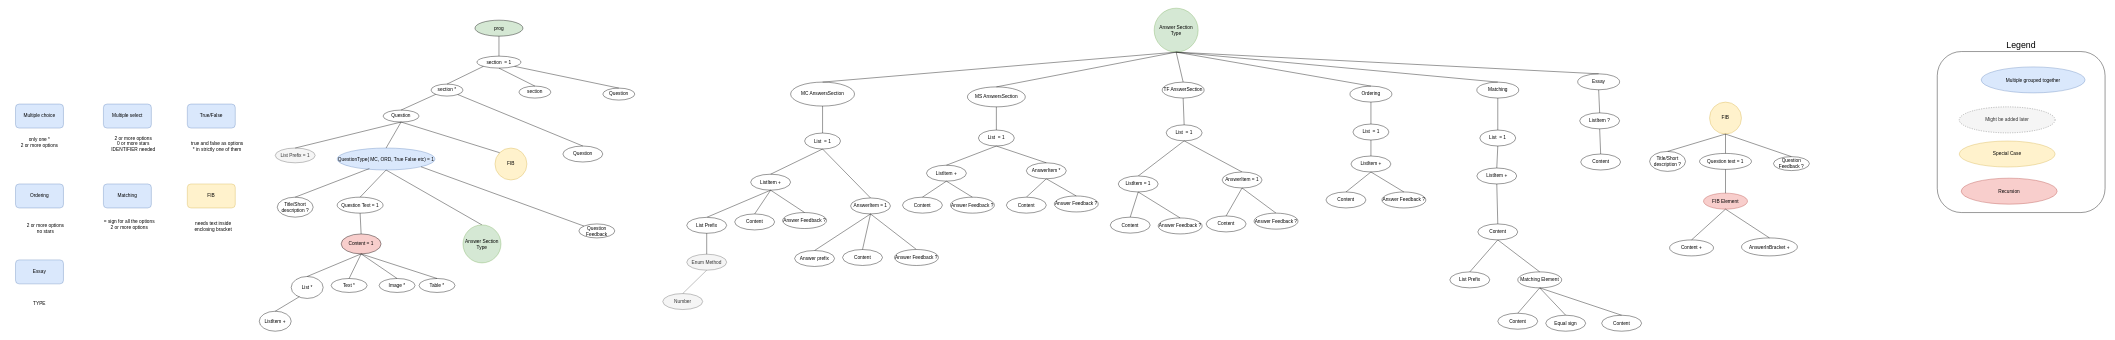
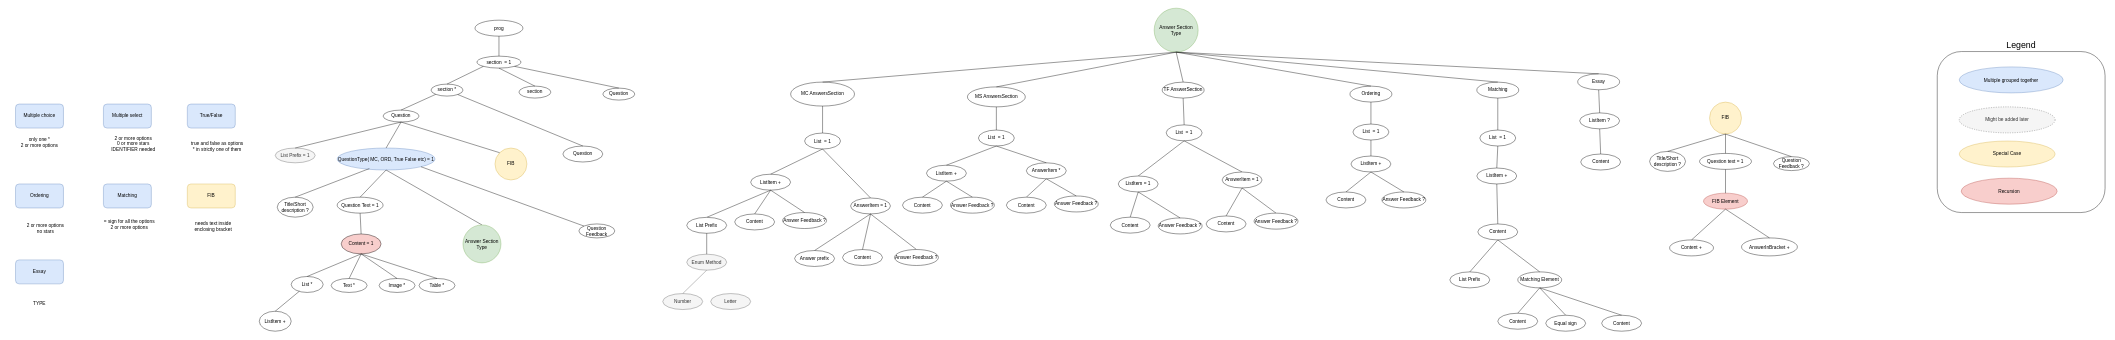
- <mxCell id="26" value="prog" style="ellipse;whiteSpace=wrap;html=1;fillColor=#d5e8d4;" parent="1" vertex="1"><mxGeometry x="1185" y="50" width="120" height="40" as="geometry" /></mxCell>
+ <mxCell id="26" value="prog" style="ellipse;whiteSpace=wrap;html=1;" parent="1" vertex="1"><mxGeometry x="1185" y="50" width="120" height="40" as="geometry" /></mxCell>
- <mxCell id="140" value="Multiple grouped together" style="ellipse;whiteSpace=wrap;html=1;fillColor=#dae8fc;strokeColor=#6c8ebf;" parent="1" vertex="1"><mxGeometry x="4955" y="167" width="260" height="65" as="geometry" /></mxCell>
+ <mxCell id="140" value="Multiple grouped together" style="ellipse;whiteSpace=wrap;html=1;fillColor=#dae8fc;strokeColor=#6c8ebf;" parent="1" vertex="1"><mxGeometry x="4900" y="167" width="260" height="65" as="geometry" /></mxCell>
- <mxCell id="32" value="List *" style="ellipse;whiteSpace=wrap;html=1;" parent="1" vertex="1"><mxGeometry x="725" y="691.5" width="80" height="55" as="geometry" /></mxCell>
+ <mxCell id="32" value="List *" style="ellipse;whiteSpace=wrap;html=1;" parent="1" vertex="1"><mxGeometry x="725" y="691.5" width="80" height="40" as="geometry" /></mxCell>
+ <mxCell id="138" value="Letter" style="ellipse;whiteSpace=wrap;html=1;fillColor=#f5f5f5;strokeColor=#666666;fontColor=#333333;" parent="1" vertex="1"><mxGeometry x="1775" y="734.25" width="100" height="40" as="geometry" /></mxCell>
